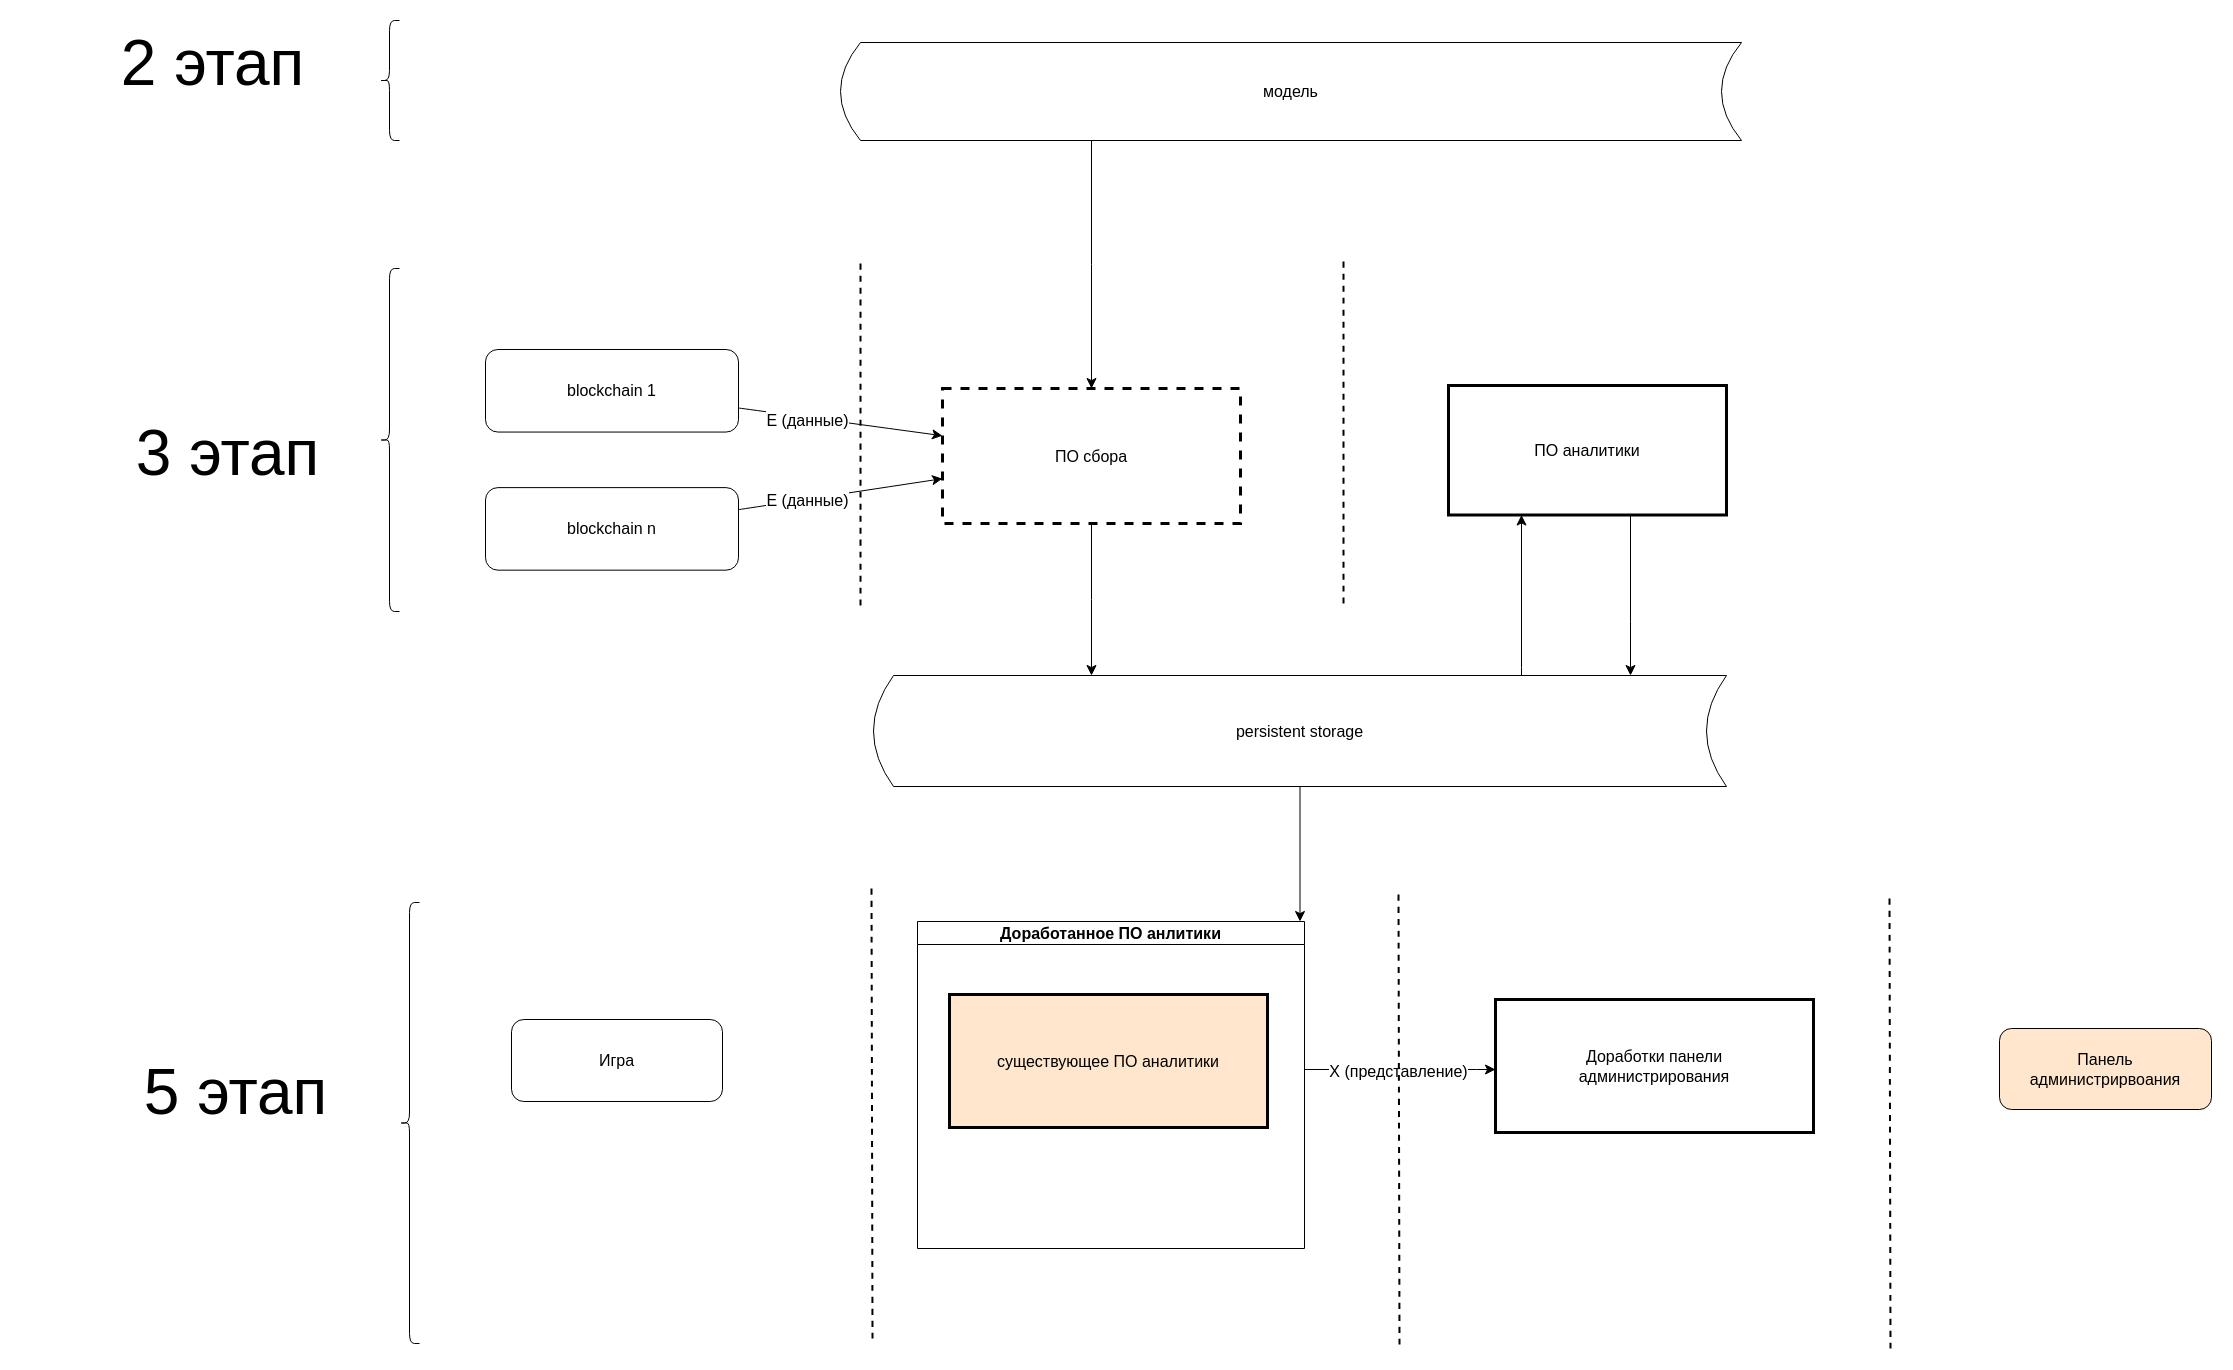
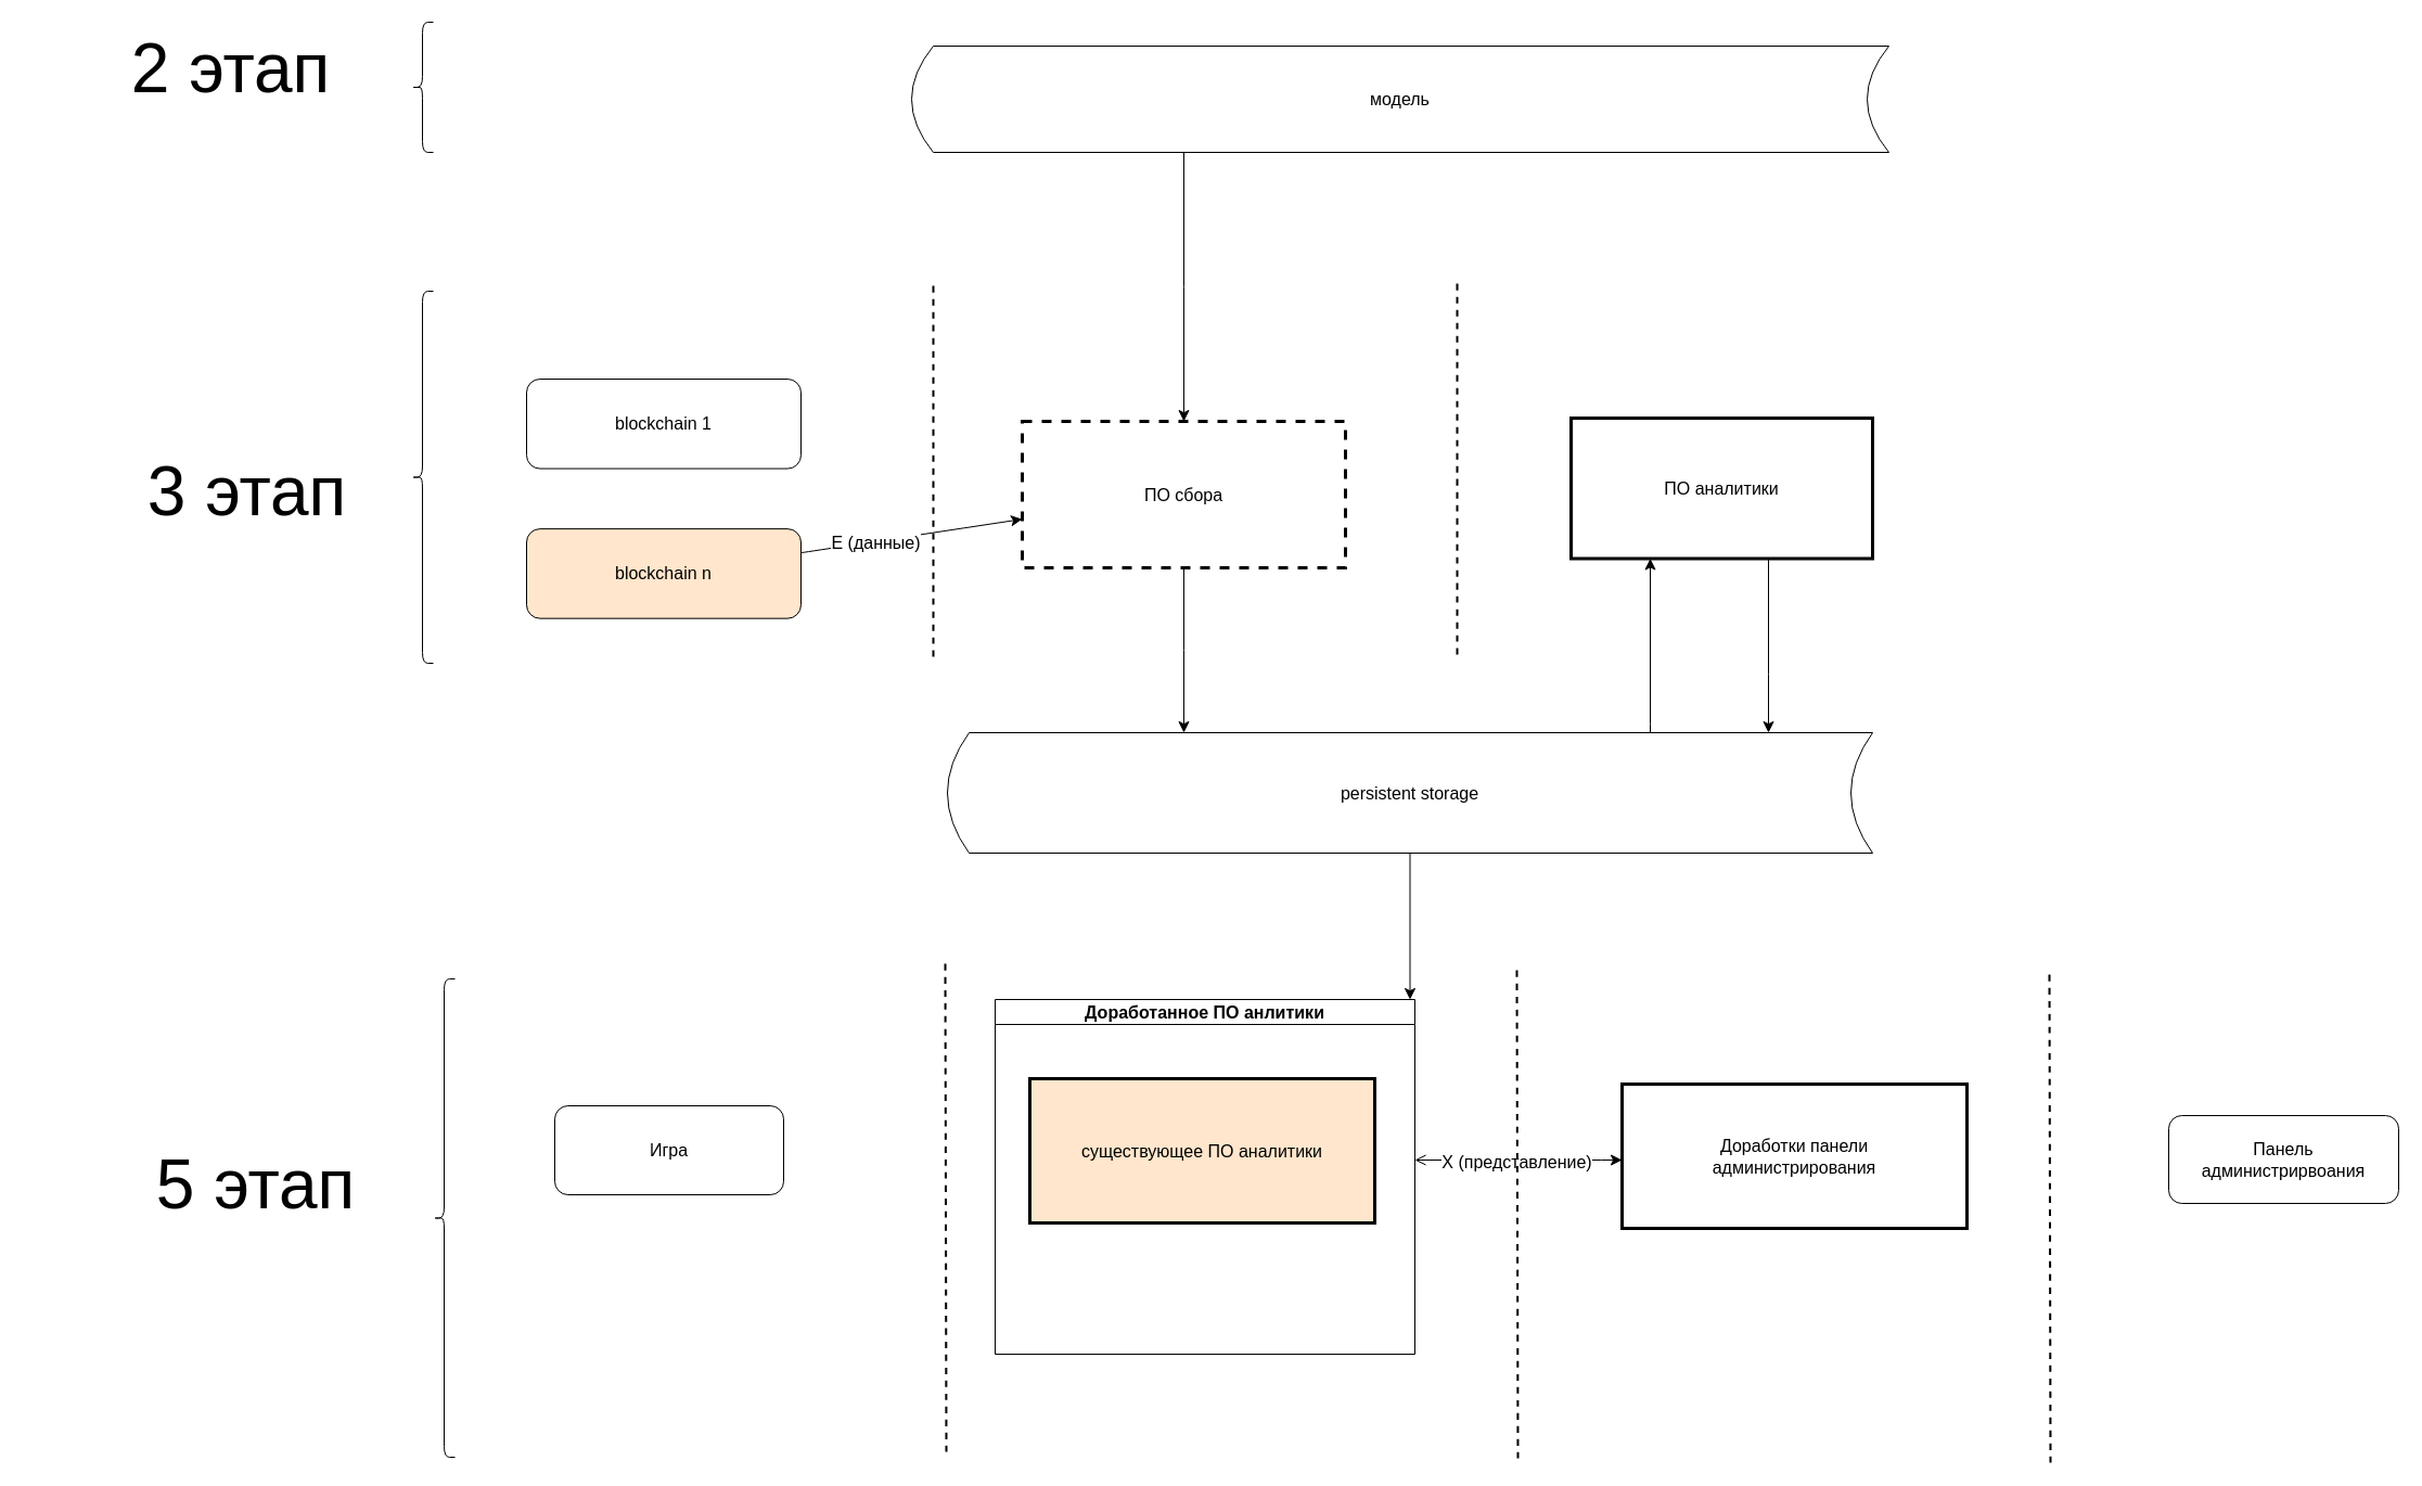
- <mxCell id="9" style="edgeStyle=none;curved=1;rounded=0;orthogonalLoop=1;jettySize=auto;html=1;fontSize=12;startSize=8;endSize=8;" edge="1" parent="1" source="11" target="19"><mxGeometry relative="1" as="geometry" /></mxCell>
- <mxCell id="10" value="E (данные)" style="edgeLabel;html=1;align=center;verticalAlign=middle;resizable=0;points=[];fontSize=16;" vertex="1" connectable="0" parent="9"><mxGeometry x="-0.324" y="-3" relative="1" as="geometry"><mxPoint as="offset" /></mxGeometry></mxCell>
- <mxCell id="15" value="blockchain n" style="rounded=1;whiteSpace=wrap;html=1;fontSize=16;glass=0;" vertex="1" parent="1"><mxGeometry x="485" y="487.11" width="253" height="82.55" as="geometry" /></mxCell>
+ <mxCell id="15" value="blockchain n" style="rounded=1;whiteSpace=wrap;html=1;fontSize=16;glass=0;fillColor=#ffe6cc;" vertex="1" parent="1"><mxGeometry x="485" y="487.11" width="253" height="82.55" as="geometry" /></mxCell>
- <mxCell id="4" value="Панель администрирвоания" style="rounded=1;whiteSpace=wrap;html=1;fontSize=16;fillColor=#ffe6cc;" vertex="1" parent="1"><mxGeometry x="1999" y="1028" width="212" height="81" as="geometry" /></mxCell>
+ <mxCell id="4" value="Панель администрирвоания" style="rounded=1;whiteSpace=wrap;html=1;fontSize=16;" vertex="1" parent="1"><mxGeometry x="1999" y="1028" width="212" height="81" as="geometry" /></mxCell>
- <mxCell id="2" style="edgeStyle=elbowEdgeStyle;rounded=0;orthogonalLoop=1;jettySize=auto;html=1;fontSize=12;startSize=8;endSize=8;startArrow=classic;startFill=1;endArrow=none;endFill=0;elbow=vertical;" edge="1" parent="1" source="29" target="27"><mxGeometry relative="1" as="geometry"><Array as="points"><mxPoint x="1476" y="1069" /></Array></mxGeometry></mxCell>
+ <mxCell id="2" style="edgeStyle=elbowEdgeStyle;rounded=0;orthogonalLoop=1;jettySize=auto;html=1;fontSize=12;startSize=8;endSize=8;startArrow=classic;startFill=1;endArrow=open;endFill=0;elbow=vertical;" edge="1" parent="1" source="29" target="27"><mxGeometry relative="1" as="geometry"><Array as="points"><mxPoint x="1476" y="1069" /></Array></mxGeometry></mxCell>
